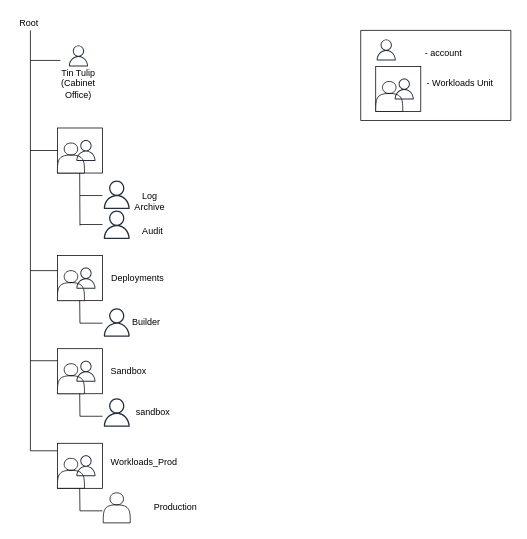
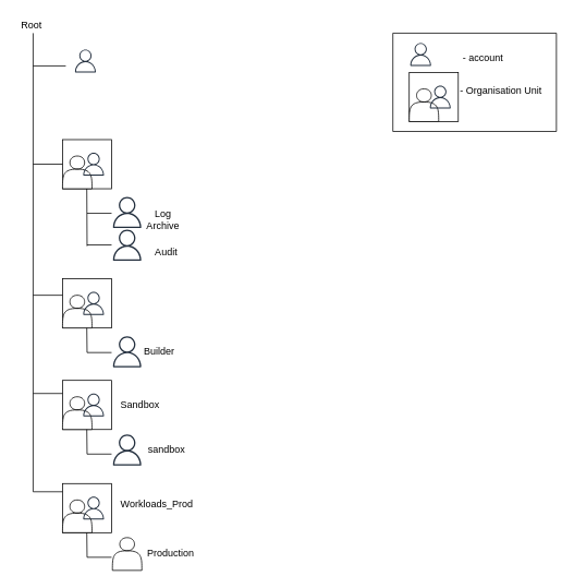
- <mxCell id="5" value="Tin Tulip (Cabinet Office)" style="text;html=1;strokeColor=none;fillColor=none;align=center;verticalAlign=middle;whiteSpace=wrap;rounded=0;" vertex="1" parent="1"><mxGeometry x="72" y="100" width="64" height="22" as="geometry" /></mxCell>
- <mxCell id="42" value="- Workloads Unit" style="text;html=1;align=center;verticalAlign=middle;resizable=0;points=[];autosize=1;" vertex="1" parent="1"><mxGeometry x="552" y="101" width="120" height="20" as="geometry" /></mxCell>
+ <mxCell id="42" value="- Organisation Unit" style="text;html=1;align=center;verticalAlign=middle;resizable=0;points=[];autosize=1;" vertex="1" parent="1"><mxGeometry x="552" y="101" width="120" height="20" as="geometry" /></mxCell>
- <mxCell id="22" value="Deployments" style="text;html=1;strokeColor=none;fillColor=none;align=center;verticalAlign=middle;whiteSpace=wrap;rounded=0;" vertex="1" parent="1"><mxGeometry x="153" y="360" width="60" height="20" as="geometry" /></mxCell>
- <mxCell id="50" value="Production&lt;br&gt;" style="text;html=1;align=center;verticalAlign=middle;resizable=0;points=[];autosize=1;" vertex="1" parent="1"><mxGeometry x="198" y="666" width="70" height="20" as="geometry" /></mxCell>
+ <mxCell id="50" value="Production&lt;br&gt;" style="text;html=1;align=center;verticalAlign=middle;resizable=0;points=[];autosize=1;" vertex="1" parent="1"><mxGeometry x="173" y="666" width="70" height="20" as="geometry" /></mxCell>
